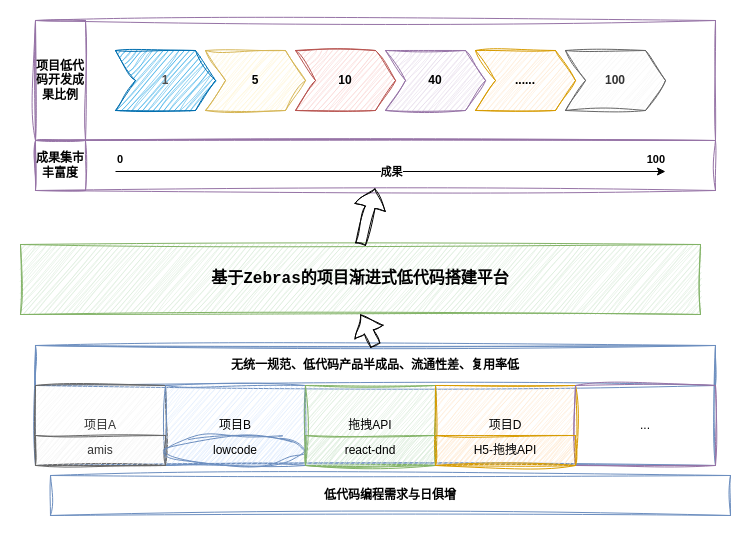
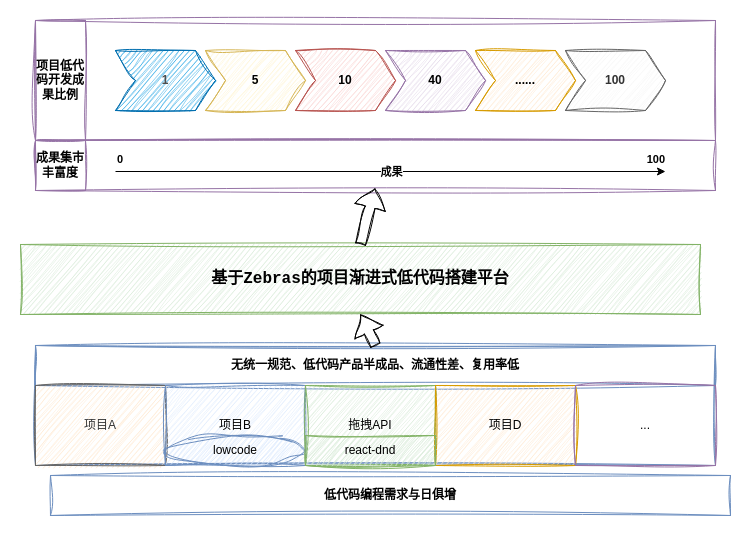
- <mxCell id="14" value="项目A" style="rounded=0;whiteSpace=wrap;html=1;fillColor=#f5f5f5;fontColor=#333333;strokeColor=#666666;sketch=1;curveFitting=1;jiggle=2;" parent="1" vertex="1"><mxGeometry x="35" y="385" width="130" height="80" as="geometry" /></mxCell>
+ <mxCell id="14" value="项目A" style="rounded=0;whiteSpace=wrap;html=1;fillColor=#ffe6cc;fontColor=#333333;strokeColor=#666666;sketch=1;curveFitting=1;jiggle=2;" parent="1" vertex="1"><mxGeometry x="35" y="385" width="130" height="80" as="geometry" /></mxCell>
- <mxCell id="19" value="amis" style="rounded=0;whiteSpace=wrap;html=1;fillColor=#f5f5f5;fontColor=#333333;strokeColor=#666666;sketch=1;curveFitting=1;jiggle=2;" parent="1" vertex="1"><mxGeometry x="35" y="435" width="130" height="30" as="geometry" /></mxCell>
- <mxCell id="22" value="H5-拖拽API" style="rounded=0;whiteSpace=wrap;html=1;fillColor=#ffe6cc;strokeColor=#d79b00;sketch=1;curveFitting=1;jiggle=2;" parent="1" vertex="1"><mxGeometry x="435" y="435" width="140" height="30" as="geometry" /></mxCell>
